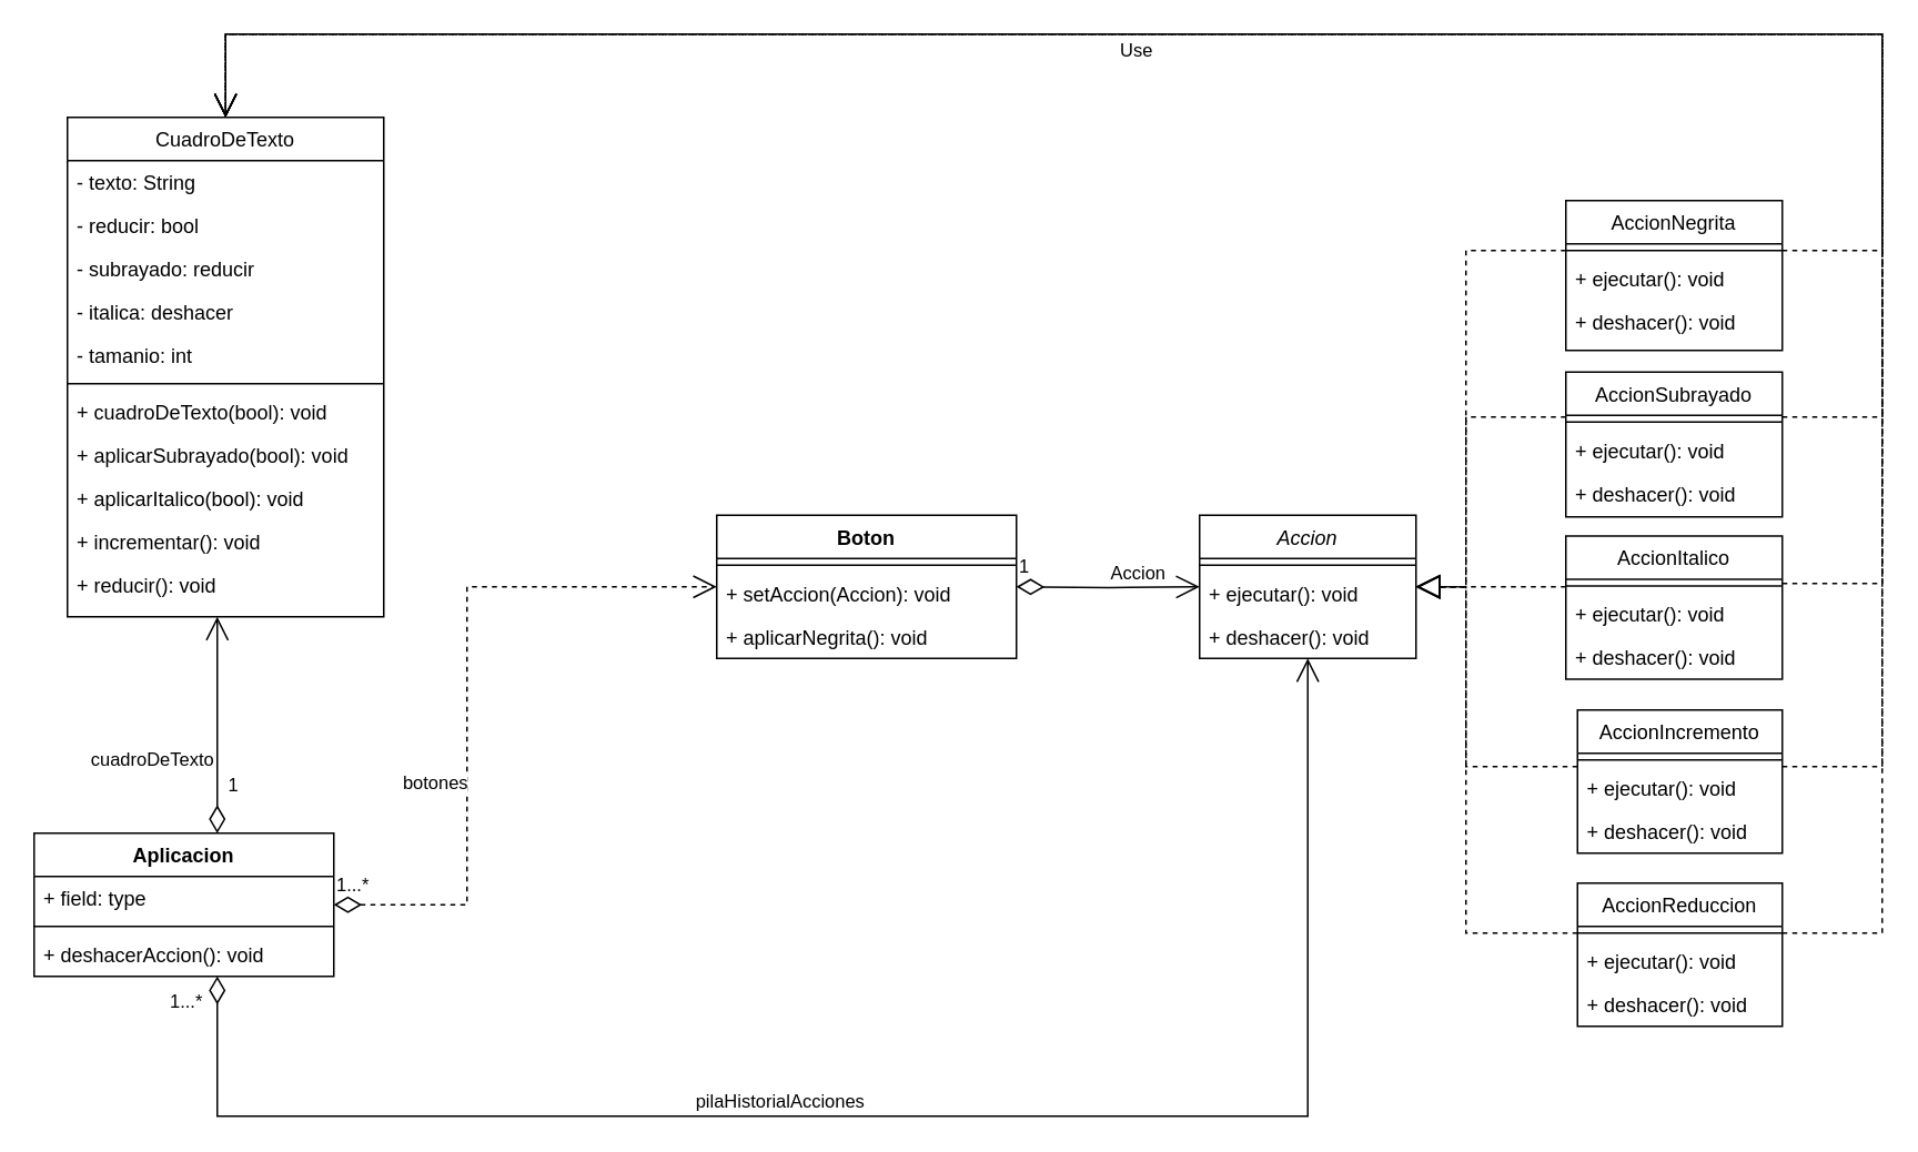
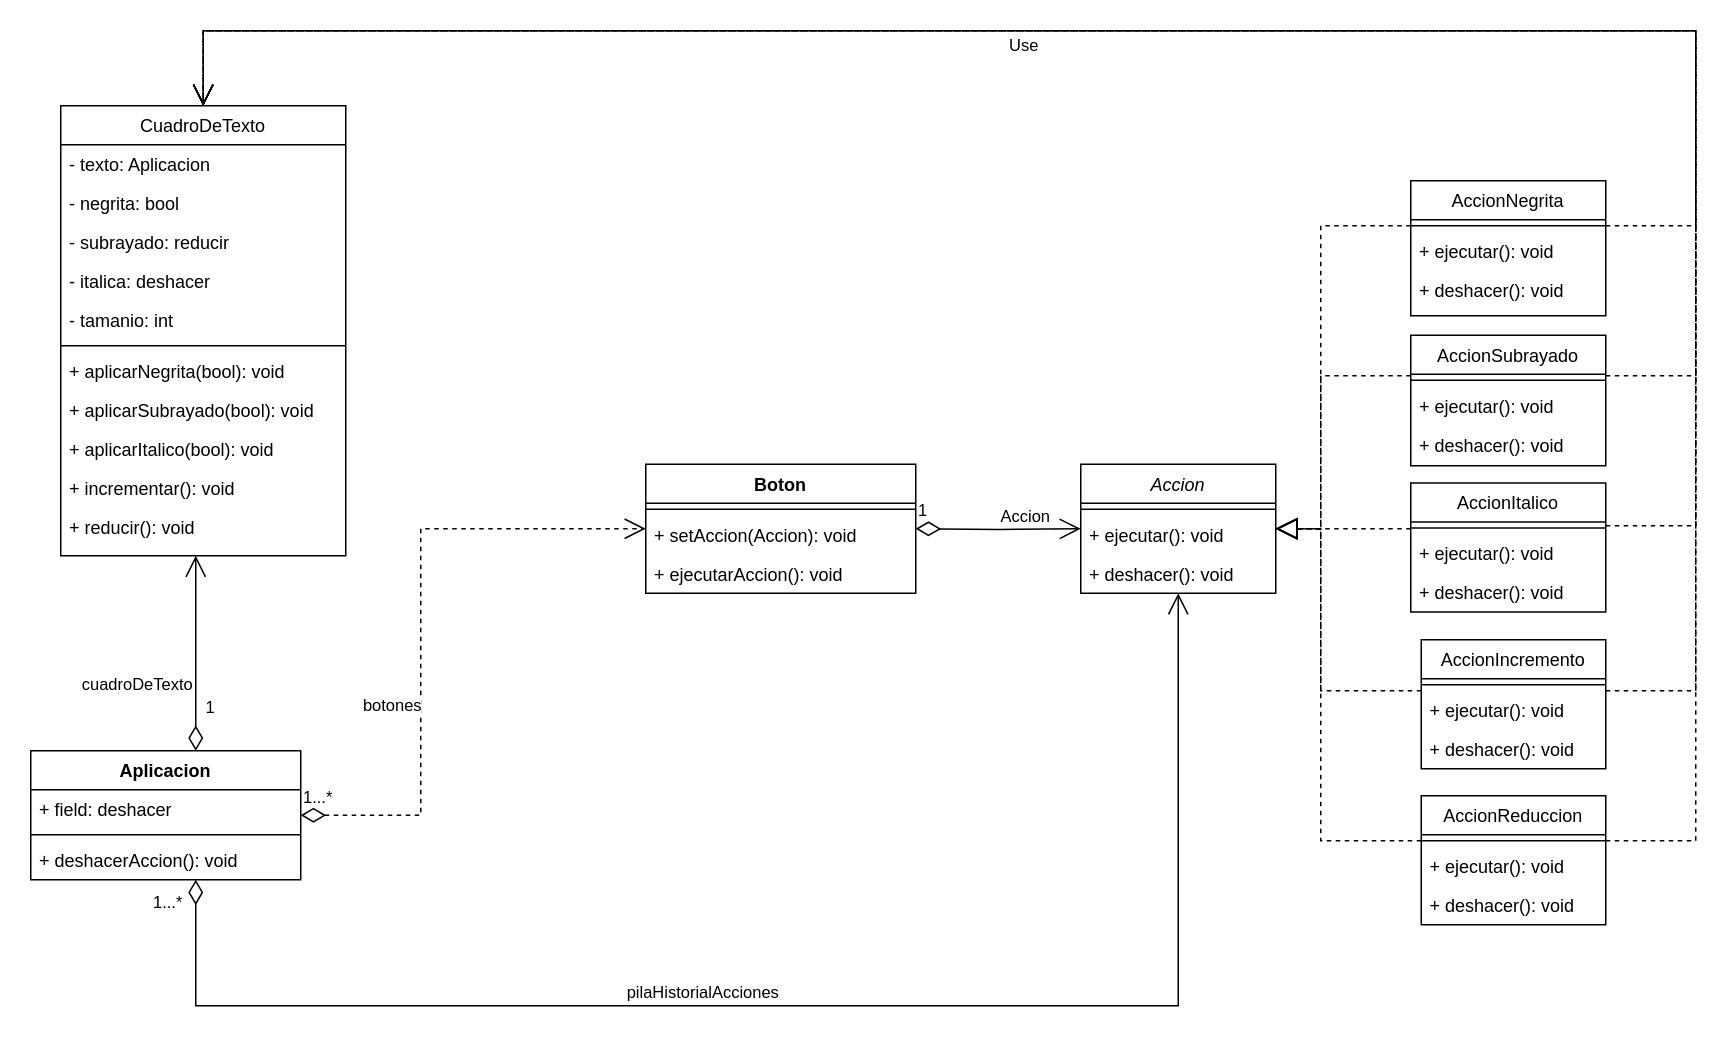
- <mxCell id="11" value="- texto: String" style="text;align=left;verticalAlign=top;spacingLeft=4;spacingRight=4;overflow=hidden;rotatable=0;points=[[0,0.5],[1,0.5]];portConstraint=eastwest;" parent="10" vertex="1"><mxGeometry y="26" width="190" height="26" as="geometry" /></mxCell>
+ <mxCell id="11" value="- texto: Aplicacion" style="text;align=left;verticalAlign=top;spacingLeft=4;spacingRight=4;overflow=hidden;rotatable=0;points=[[0,0.5],[1,0.5]];portConstraint=eastwest;" parent="10" vertex="1"><mxGeometry y="26" width="190" height="26" as="geometry" /></mxCell>
- <mxCell id="12" value="- reducir: bool" style="text;align=left;verticalAlign=top;spacingLeft=4;spacingRight=4;overflow=hidden;rotatable=0;points=[[0,0.5],[1,0.5]];portConstraint=eastwest;" parent="10" vertex="1"><mxGeometry y="52" width="190" height="26" as="geometry" /></mxCell>
+ <mxCell id="12" value="- negrita: bool" style="text;align=left;verticalAlign=top;spacingLeft=4;spacingRight=4;overflow=hidden;rotatable=0;points=[[0,0.5],[1,0.5]];portConstraint=eastwest;" parent="10" vertex="1"><mxGeometry y="52" width="190" height="26" as="geometry" /></mxCell>
- <mxCell id="17" value="+ cuadroDeTexto(bool): void" style="text;align=left;verticalAlign=top;spacingLeft=4;spacingRight=4;overflow=hidden;rotatable=0;points=[[0,0.5],[1,0.5]];portConstraint=eastwest;" parent="10" vertex="1"><mxGeometry y="164" width="190" height="26" as="geometry" /></mxCell>
+ <mxCell id="17" value="+ aplicarNegrita(bool): void" style="text;align=left;verticalAlign=top;spacingLeft=4;spacingRight=4;overflow=hidden;rotatable=0;points=[[0,0.5],[1,0.5]];portConstraint=eastwest;" parent="10" vertex="1"><mxGeometry y="164" width="190" height="26" as="geometry" /></mxCell>
- <mxCell id="53" value="+ aplicarNegrita(): void" style="text;strokeColor=none;fillColor=none;align=left;verticalAlign=top;spacingLeft=4;spacingRight=4;overflow=hidden;rotatable=0;points=[[0,0.5],[1,0.5]];portConstraint=eastwest;whiteSpace=wrap;html=1;" parent="50" vertex="1"><mxGeometry y="60" width="180" height="26" as="geometry" /></mxCell>
+ <mxCell id="53" value="+ ejecutarAccion(): void" style="text;strokeColor=none;fillColor=none;align=left;verticalAlign=top;spacingLeft=4;spacingRight=4;overflow=hidden;rotatable=0;points=[[0,0.5],[1,0.5]];portConstraint=eastwest;whiteSpace=wrap;html=1;" parent="50" vertex="1"><mxGeometry y="60" width="180" height="26" as="geometry" /></mxCell>
- <mxCell id="55" value="+ field: type" style="text;strokeColor=none;fillColor=none;align=left;verticalAlign=top;spacingLeft=4;spacingRight=4;overflow=hidden;rotatable=0;points=[[0,0.5],[1,0.5]];portConstraint=eastwest;whiteSpace=wrap;html=1;" parent="54" vertex="1"><mxGeometry y="26" width="180" height="26" as="geometry" /></mxCell>
+ <mxCell id="55" value="+ field: deshacer" style="text;strokeColor=none;fillColor=none;align=left;verticalAlign=top;spacingLeft=4;spacingRight=4;overflow=hidden;rotatable=0;points=[[0,0.5],[1,0.5]];portConstraint=eastwest;whiteSpace=wrap;html=1;" parent="54" vertex="1"><mxGeometry y="26" width="180" height="26" as="geometry" /></mxCell>
